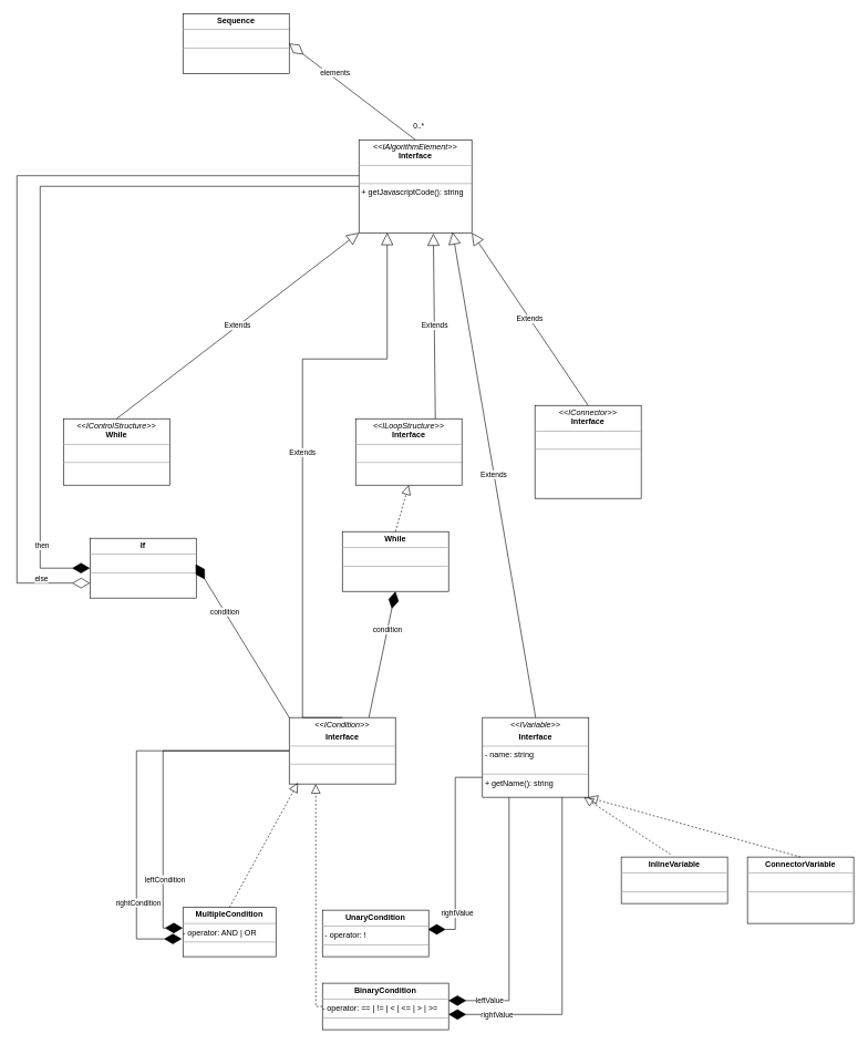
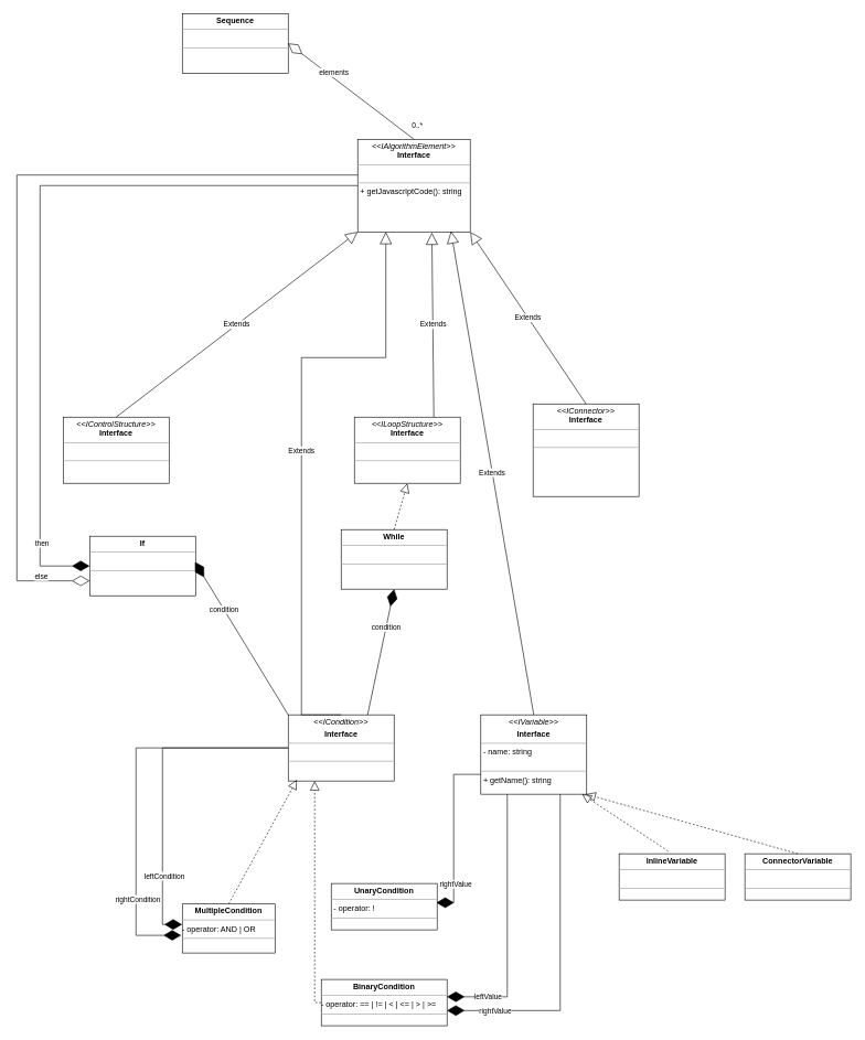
- <mxCell id="4" value="&lt;p style=&quot;margin:0px;margin-top:4px;text-align:center;&quot;&gt;&lt;i&gt;&amp;lt;&amp;lt;IControlStructure&amp;gt;&amp;gt;&lt;/i&gt;&lt;br&gt;&lt;b&gt;While&lt;/b&gt;&lt;/p&gt;&lt;hr size=&quot;1&quot;&gt;&lt;p style=&quot;margin:0px;margin-left:4px;&quot;&gt;&lt;br&gt;&lt;/p&gt;&lt;hr size=&quot;1&quot;&gt;&lt;p style=&quot;margin:0px;margin-left:4px;&quot;&gt;&lt;br&gt;&lt;/p&gt;" style="verticalAlign=top;align=left;overflow=fill;fontSize=12;fontFamily=Helvetica;html=1;" vertex="1" parent="1"><mxGeometry x="90" y="630" width="160" height="100" as="geometry" /></mxCell>
+ <mxCell id="4" value="&lt;p style=&quot;margin:0px;margin-top:4px;text-align:center;&quot;&gt;&lt;i&gt;&amp;lt;&amp;lt;IControlStructure&amp;gt;&amp;gt;&lt;/i&gt;&lt;br&gt;&lt;b&gt;Interface&lt;/b&gt;&lt;/p&gt;&lt;hr size=&quot;1&quot;&gt;&lt;p style=&quot;margin:0px;margin-left:4px;&quot;&gt;&lt;br&gt;&lt;/p&gt;&lt;hr size=&quot;1&quot;&gt;&lt;p style=&quot;margin:0px;margin-left:4px;&quot;&gt;&lt;br&gt;&lt;/p&gt;" style="verticalAlign=top;align=left;overflow=fill;fontSize=12;fontFamily=Helvetica;html=1;" vertex="1" parent="1"><mxGeometry x="90" y="630" width="160" height="100" as="geometry" /></mxCell>
- <mxCell id="45" value="&lt;p style=&quot;margin:0px;margin-top:4px;text-align:center;&quot;&gt;&lt;b&gt;ConnectorVariable&lt;/b&gt;&lt;/p&gt;&lt;hr size=&quot;1&quot;&gt;&lt;p style=&quot;margin:0px;margin-left:4px;&quot;&gt;&lt;br&gt;&lt;/p&gt;&lt;hr size=&quot;1&quot;&gt;&lt;p style=&quot;margin:0px;margin-left:4px;&quot;&gt;&lt;br&gt;&lt;/p&gt;" style="verticalAlign=top;align=left;overflow=fill;fontSize=12;fontFamily=Helvetica;html=1;" vertex="1" parent="1"><mxGeometry x="1120" y="1290" width="160" height="100" as="geometry" /></mxCell>
+ <mxCell id="45" value="&lt;p style=&quot;margin:0px;margin-top:4px;text-align:center;&quot;&gt;&lt;b&gt;ConnectorVariable&lt;/b&gt;&lt;/p&gt;&lt;hr size=&quot;1&quot;&gt;&lt;p style=&quot;margin:0px;margin-left:4px;&quot;&gt;&lt;br&gt;&lt;/p&gt;&lt;hr size=&quot;1&quot;&gt;&lt;p style=&quot;margin:0px;margin-left:4px;&quot;&gt;&lt;br&gt;&lt;/p&gt;" style="verticalAlign=top;align=left;overflow=fill;fontSize=12;fontFamily=Helvetica;html=1;" vertex="1" parent="1"><mxGeometry x="1120" y="1290" width="160" height="70" as="geometry" /></mxCell>
- <mxCell id="9" value="&lt;p style=&quot;margin:0px;margin-top:4px;text-align:center;&quot;&gt;&lt;b&gt;UnaryCondition&lt;/b&gt;&lt;/p&gt;&lt;hr size=&quot;1&quot;&gt;&lt;p style=&quot;margin:0px;margin-left:4px;&quot;&gt;- operator: !&lt;br&gt;&lt;/p&gt;&lt;hr size=&quot;1&quot;&gt;&lt;p style=&quot;margin:0px;margin-left:4px;&quot;&gt;&lt;br&gt;&lt;/p&gt;" style="verticalAlign=top;align=left;overflow=fill;fontSize=12;fontFamily=Helvetica;html=1;" vertex="1" parent="1"><mxGeometry x="480" y="1370" width="160" height="70" as="geometry" /></mxCell>
+ <mxCell id="9" value="&lt;p style=&quot;margin:0px;margin-top:4px;text-align:center;&quot;&gt;&lt;b&gt;UnaryCondition&lt;/b&gt;&lt;/p&gt;&lt;hr size=&quot;1&quot;&gt;&lt;p style=&quot;margin:0px;margin-left:4px;&quot;&gt;- operator: !&lt;br&gt;&lt;/p&gt;&lt;hr size=&quot;1&quot;&gt;&lt;p style=&quot;margin:0px;margin-left:4px;&quot;&gt;&lt;br&gt;&lt;/p&gt;" style="verticalAlign=top;align=left;overflow=fill;fontSize=12;fontFamily=Helvetica;html=1;" vertex="1" parent="1"><mxGeometry x="495" y="1335" width="160" height="70" as="geometry" /></mxCell>
